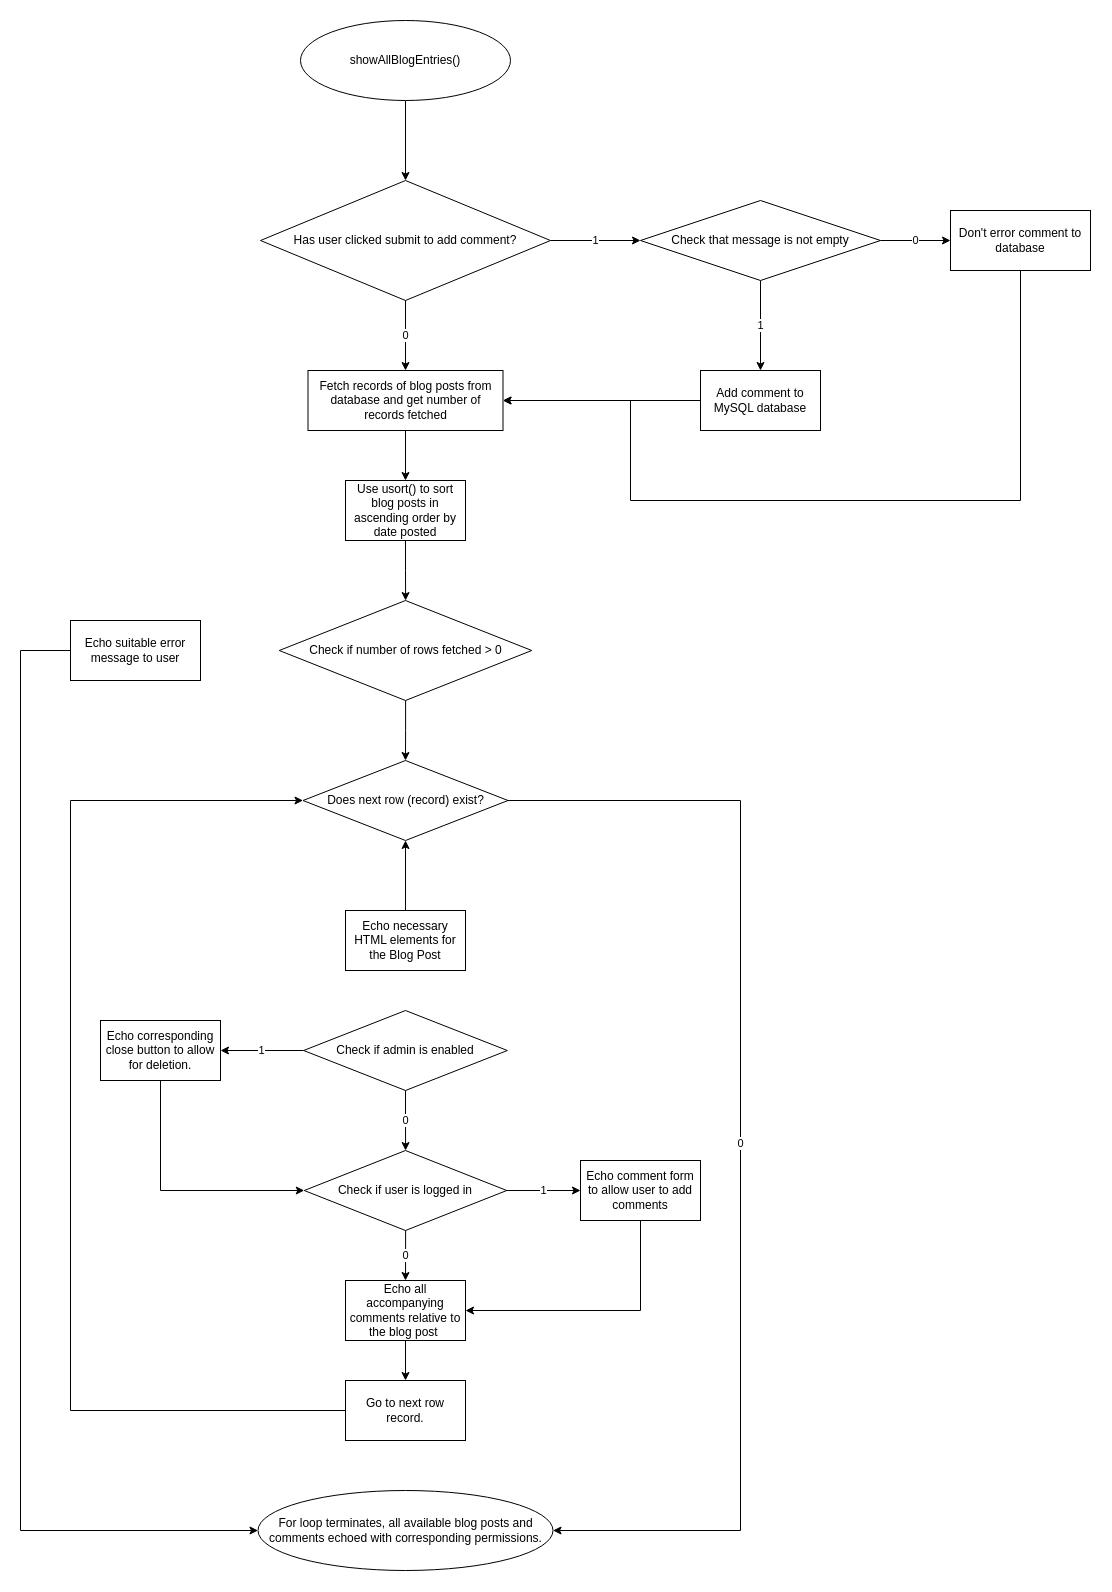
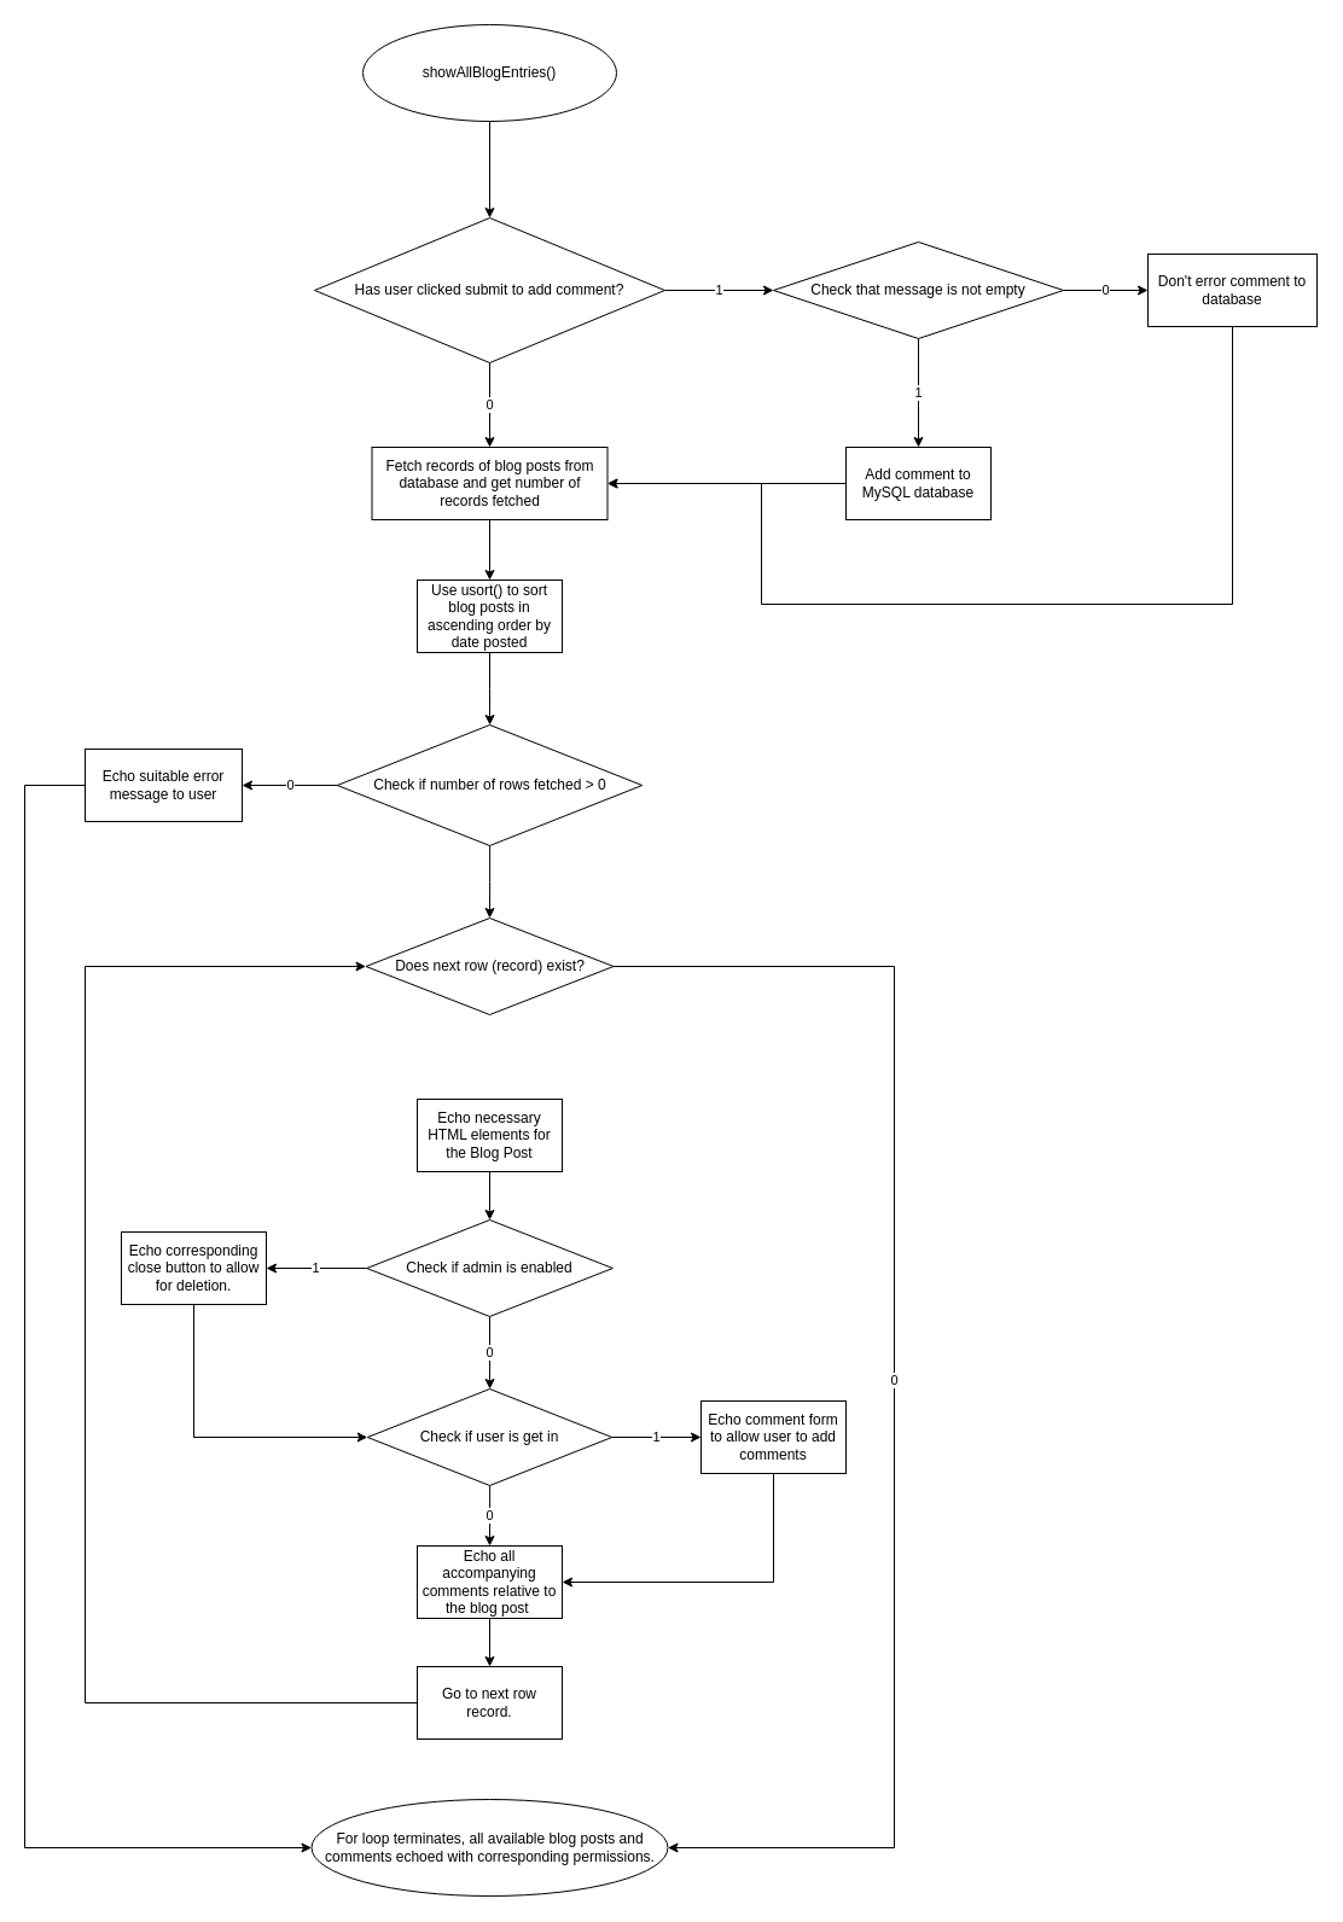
+ <mxCell id="18" value="0" style="edgeStyle=orthogonalEdgeStyle;rounded=0;orthogonalLoop=1;jettySize=auto;html=1;" edge="1" parent="1" source="20" target="22"><mxGeometry relative="1" as="geometry" /></mxCell>
- <mxCell id="25" value="" style="edgeStyle=orthogonalEdgeStyle;rounded=0;orthogonalLoop=1;jettySize=auto;html=1;" edge="1" parent="1" source="26" target="24"><mxGeometry relative="1" as="geometry" /></mxCell>
+ <mxCell id="25" value="" style="edgeStyle=orthogonalEdgeStyle;rounded=0;orthogonalLoop=1;jettySize=auto;html=1;" edge="1" parent="1" source="26" target="29"><mxGeometry relative="1" as="geometry" /></mxCell>
- <mxCell id="34" value="Check if user is logged in" style="rhombus;whiteSpace=wrap;html=1;" vertex="1" parent="1"><mxGeometry x="303.76" y="1150" width="202.49" height="80" as="geometry" /></mxCell>
+ <mxCell id="34" value="Check if user is get in" style="rhombus;whiteSpace=wrap;html=1;" vertex="1" parent="1"><mxGeometry x="303.76" y="1150" width="202.49" height="80" as="geometry" /></mxCell>
